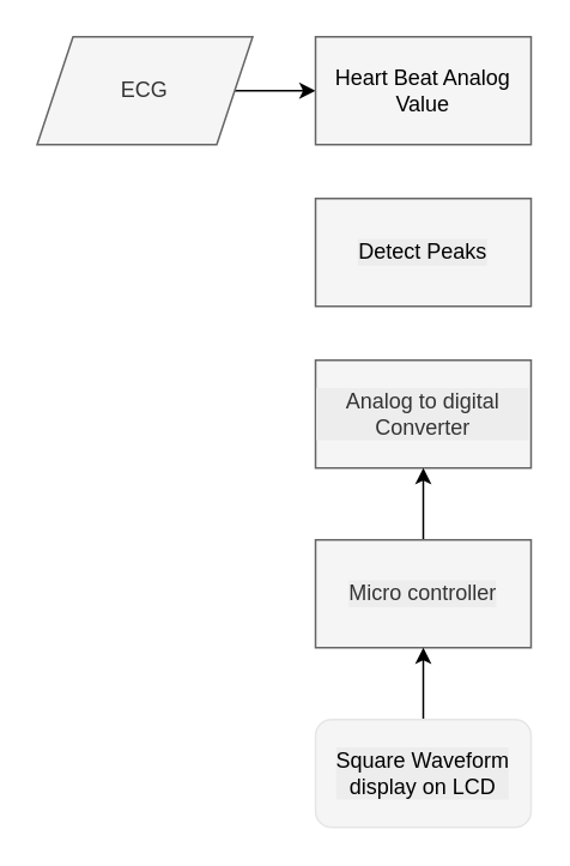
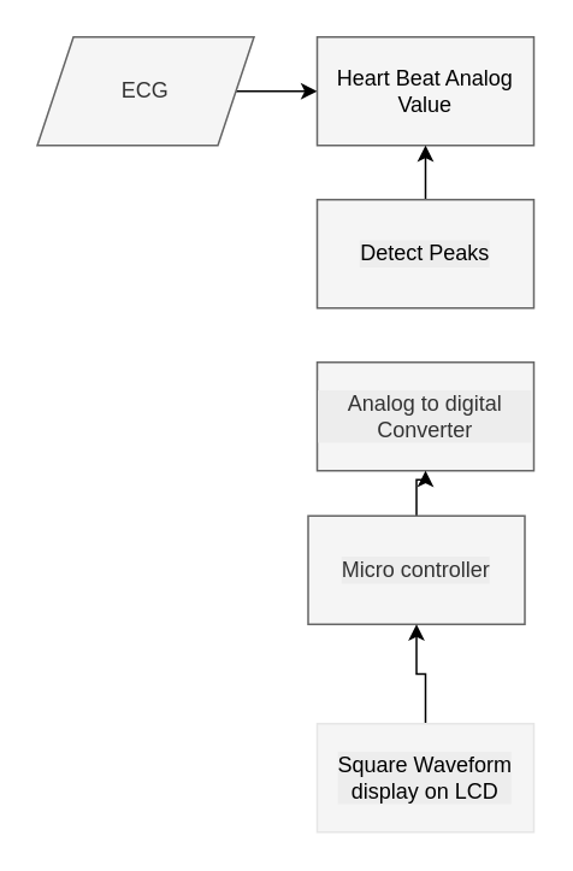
+ <mxCell id="5" value="" style="edgeStyle=orthogonalEdgeStyle;rounded=0;orthogonalLoop=1;jettySize=auto;html=1;fontColor=#000000;" edge="1" parent="1" source="6" target="4"><mxGeometry relative="1" as="geometry" /></mxCell>
- <mxCell id="9" value="Micro controller" style="rounded=0;whiteSpace=wrap;html=1;labelBackgroundColor=#EDEDED;fontColor=#333333;strokeColor=#666666;fillColor=#F5F5F5;" vertex="1" parent="1"><mxGeometry x="175" y="300" width="120" height="60" as="geometry" /></mxCell>
+ <mxCell id="9" value="Micro controller" style="rounded=0;whiteSpace=wrap;html=1;labelBackgroundColor=#EDEDED;fontColor=#333333;strokeColor=#666666;fillColor=#F5F5F5;" vertex="1" parent="1"><mxGeometry x="170" y="285" width="120" height="60" as="geometry" /></mxCell>
- <mxCell id="11" value="Square Waveform&lt;br&gt;display on LCD" style="whiteSpace=wrap;html=1;labelBackgroundColor=#EDEDED;fontColor=#000000;strokeColor=#E6E6E6;fillColor=#F5F5F5;rounded=1;" vertex="1" parent="1"><mxGeometry x="175" y="400" width="120" height="60" as="geometry" /></mxCell>
+ <mxCell id="11" value="Square Waveform&lt;br&gt;display on LCD" style="rounded=0;whiteSpace=wrap;html=1;labelBackgroundColor=#EDEDED;fontColor=#000000;strokeColor=#E6E6E6;fillColor=#F5F5F5;" vertex="1" parent="1"><mxGeometry x="175" y="400" width="120" height="60" as="geometry" /></mxCell>
